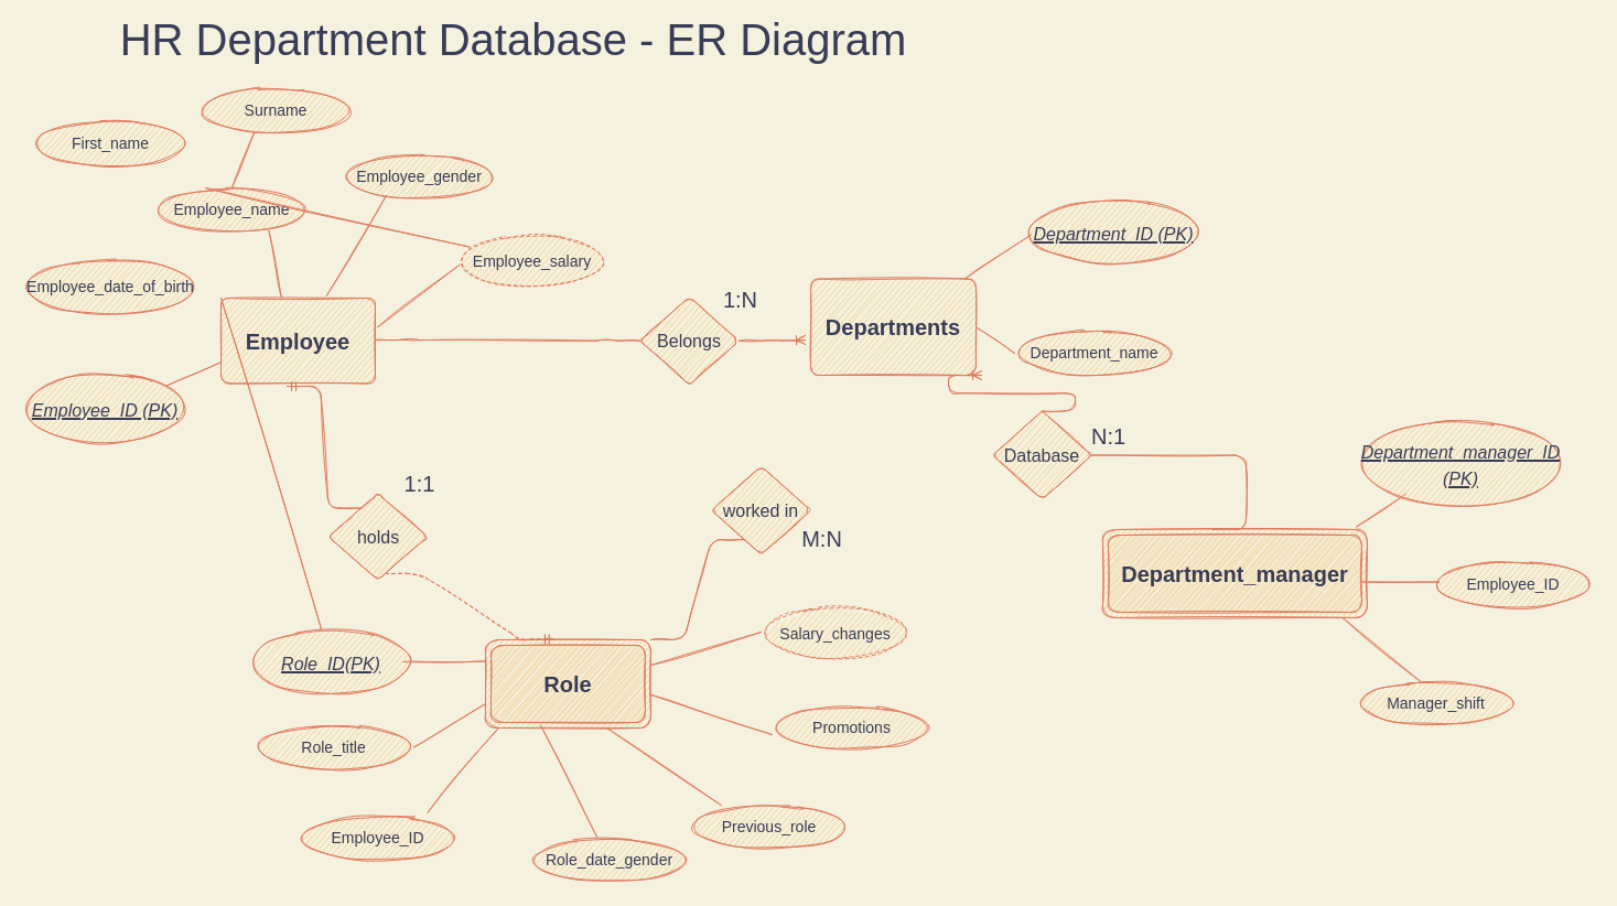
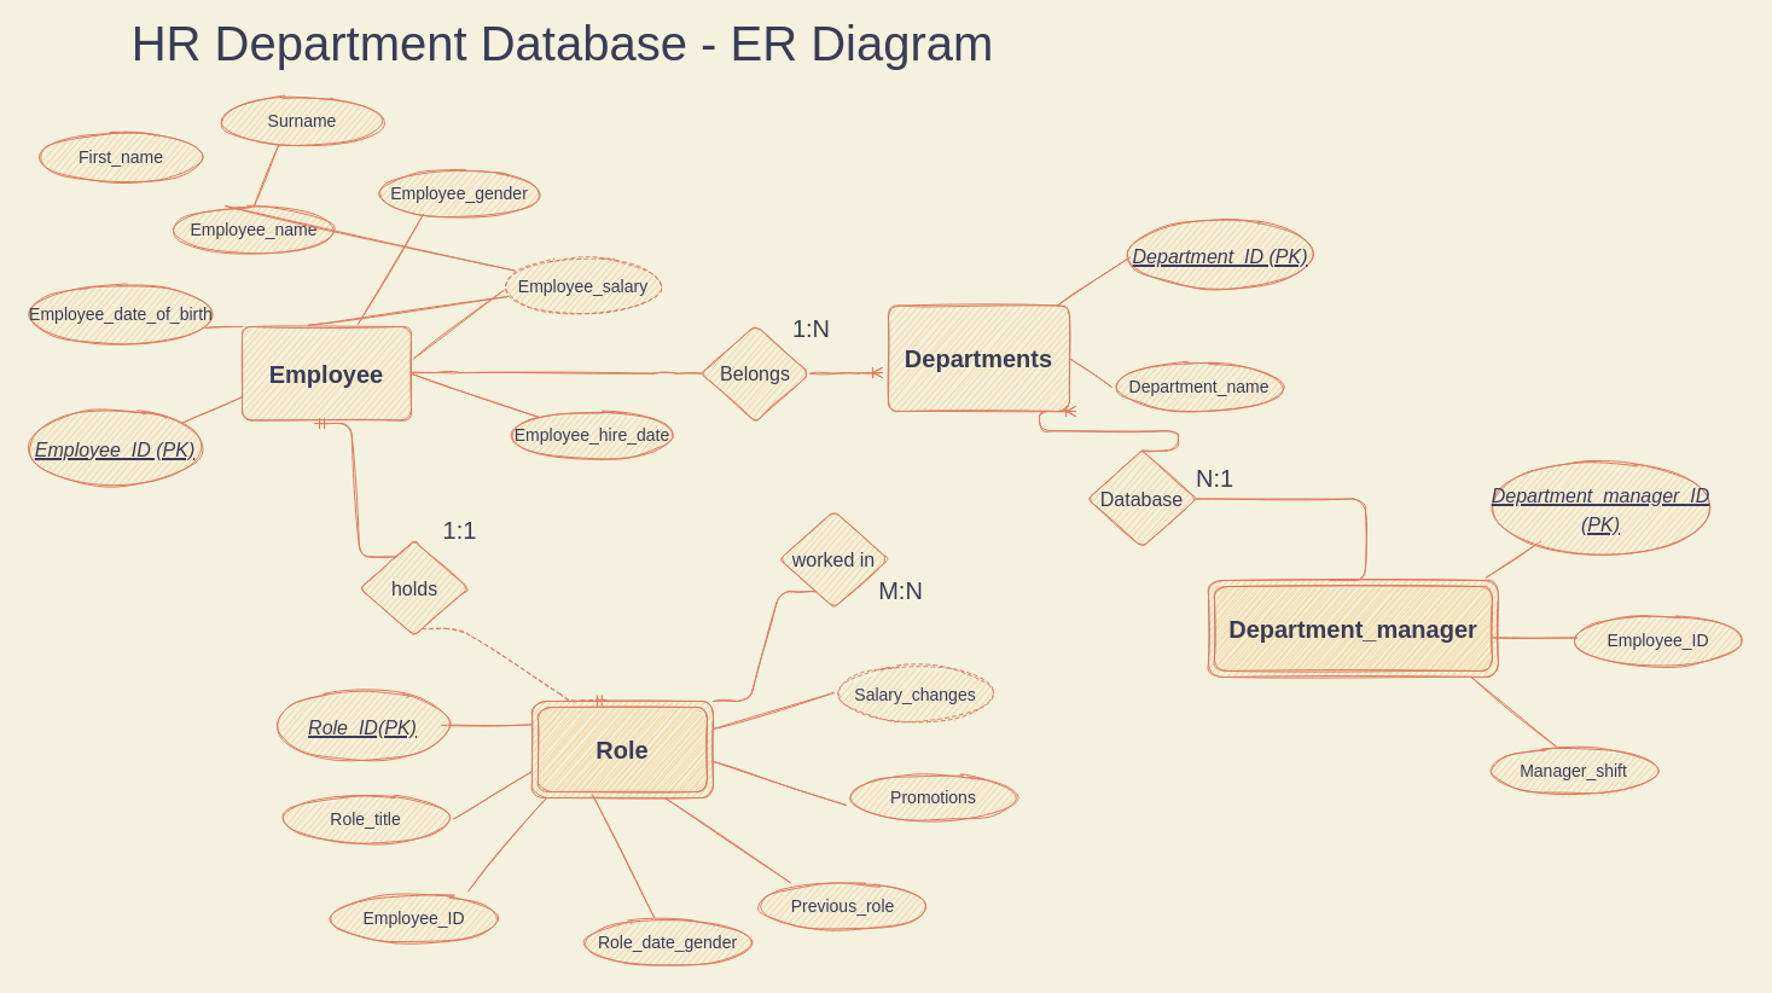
- <mxCell id="19" value="" style="endArrow=none;html=1;exitX=0.391;exitY=-0.016;exitDx=0;exitDy=0;exitPerimeter=0;entryX=0.739;entryY=0.969;entryDx=0;entryDy=0;entryPerimeter=0;strokeColor=#E07A5F;fontColor=#393C56;labelBackgroundColor=#F4F1DE;sketch=1;" edge="1" parent="1" source="4" target="5"><mxGeometry width="50" height="50" relative="1" as="geometry"><mxPoint x="160" y="245.633" as="sourcePoint" /><mxPoint x="234.12" y="189.36" as="targetPoint" /></mxGeometry></mxCell>
+ <mxCell id="19" value="" style="endArrow=none;html=1;exitX=0.391;exitY=-0.016;exitDx=0;exitDy=0;exitPerimeter=0;strokeColor=#E07A5F;fontColor=#393C56;labelBackgroundColor=#F4F1DE;sketch=1;" edge="1" parent="1" source="4" target="59"><mxGeometry width="50" height="50" relative="1" as="geometry"><mxPoint x="160" y="245.633" as="sourcePoint" /><mxPoint x="234.12" y="189.36" as="targetPoint" /></mxGeometry></mxCell>
+ <mxCell id="21" value="" style="endArrow=none;html=1;exitX=1;exitY=0.5;exitDx=0;exitDy=0;strokeColor=#E07A5F;fontColor=#393C56;labelBackgroundColor=#F4F1DE;sketch=1;" edge="1" parent="1" source="4" target="7"><mxGeometry width="50" height="50" relative="1" as="geometry"><mxPoint x="372.24" y="326.273" as="sourcePoint" /><mxPoint x="446.36" y="270" as="targetPoint" /></mxGeometry></mxCell>
+ <mxCell id="7" value="&lt;font style=&quot;font-size: 14px&quot;&gt;Employee_hire_date&lt;/font&gt;" style="ellipse;whiteSpace=wrap;html=1;align=center;fillColor=#F2CC8F;strokeColor=#E07A5F;fontColor=#393C56;sketch=1;rounded=1;" parent="1" vertex="1"><mxGeometry x="420" y="340" width="140" height="40" as="geometry" /></mxCell>
- <mxCell id="22" value="" style="endArrow=none;html=1;exitX=0;exitY=0;exitDx=0;exitDy=0;strokeColor=#E07A5F;fontColor=#393C56;labelBackgroundColor=#F4F1DE;sketch=1;" edge="1" parent="1" source="4" target="58"><mxGeometry width="50" height="50" relative="1" as="geometry"><mxPoint x="85.88" y="315.023" as="sourcePoint" /><mxPoint x="160" y="258.75" as="targetPoint" /></mxGeometry></mxCell>
+ <mxCell id="22" value="" style="endArrow=none;html=1;exitX=0;exitY=0;exitDx=0;exitDy=0;entryX=0.936;entryY=0.719;entryDx=0;entryDy=0;entryPerimeter=0;strokeColor=#E07A5F;fontColor=#393C56;labelBackgroundColor=#F4F1DE;sketch=1;" edge="1" parent="1" source="4" target="8"><mxGeometry width="50" height="50" relative="1" as="geometry"><mxPoint x="85.88" y="315.023" as="sourcePoint" /><mxPoint x="160" y="258.75" as="targetPoint" /></mxGeometry></mxCell>
